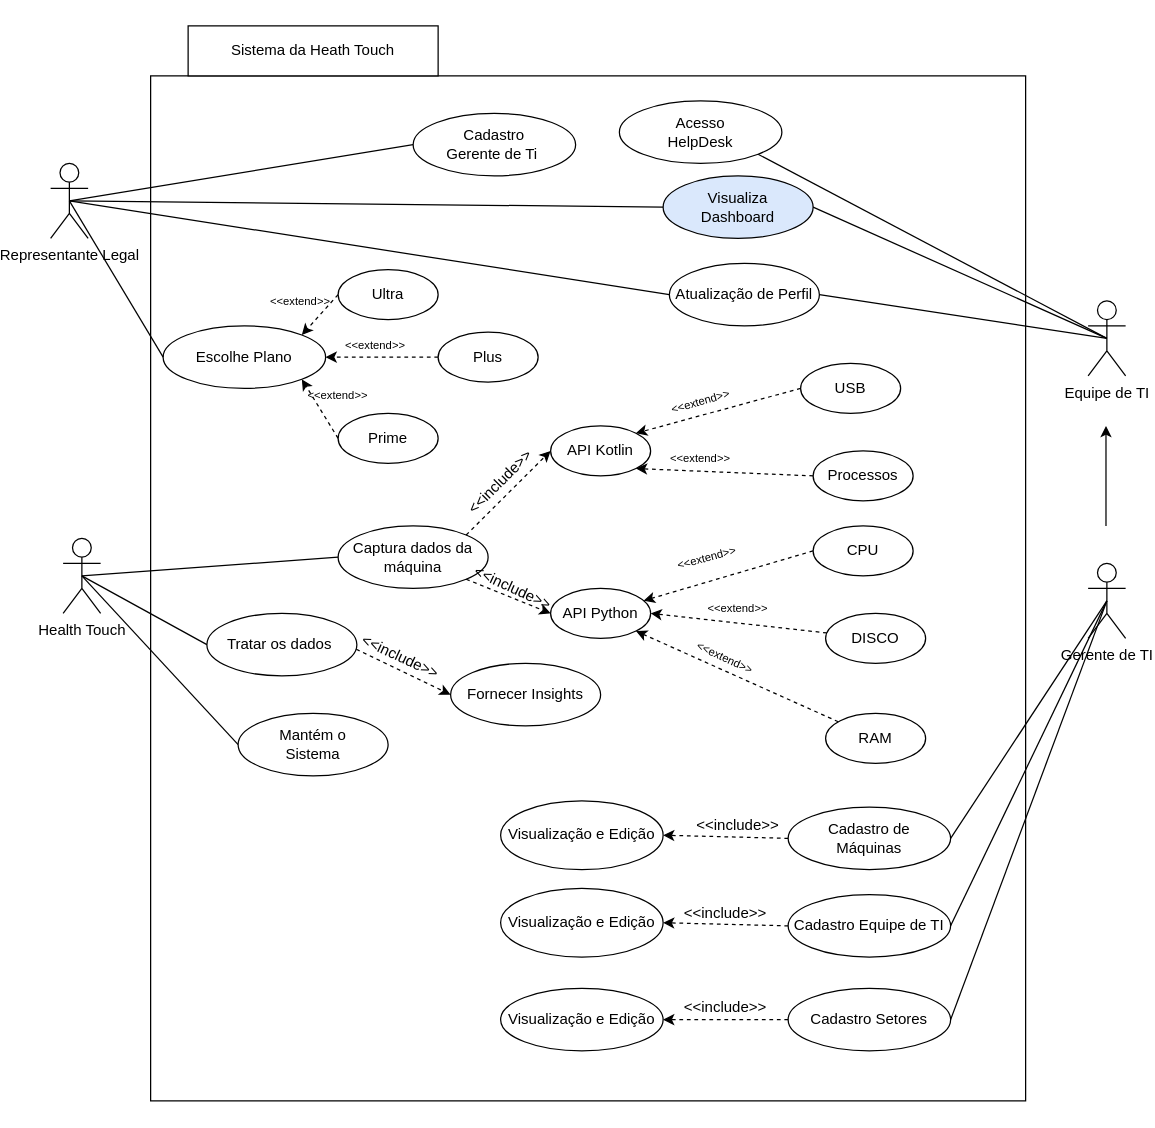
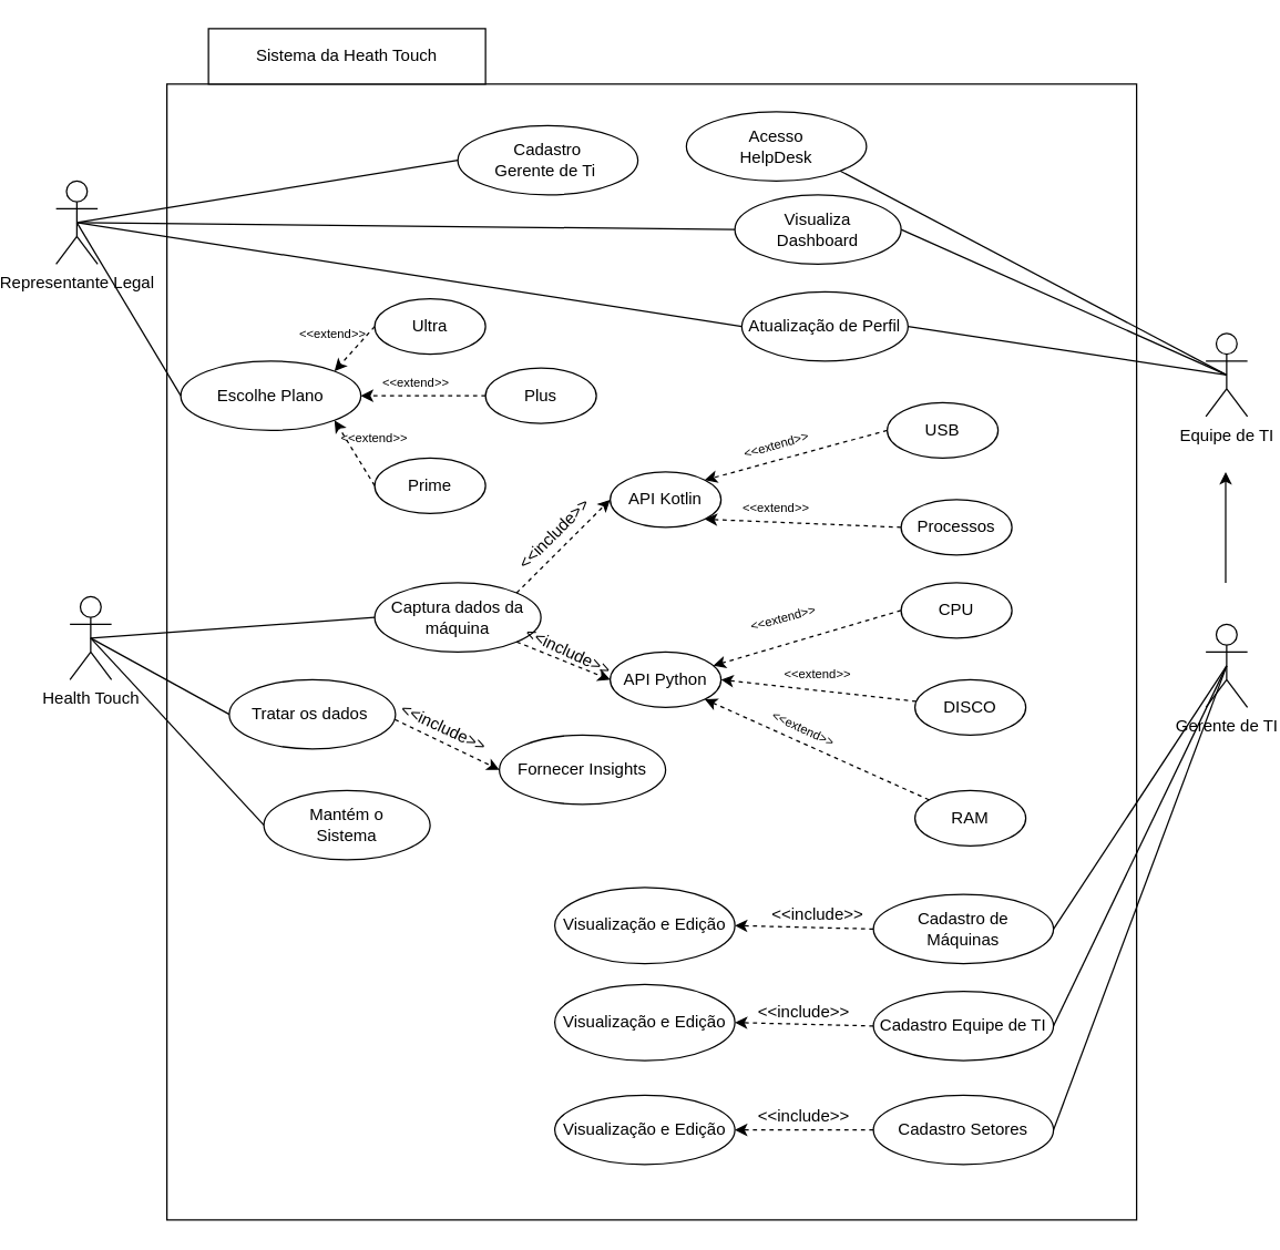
- <mxCell id="8" value="Visualiza&lt;br&gt;Dashboard" style="ellipse;whiteSpace=wrap;html=1;labelBackgroundColor=none;fillColor=#dae8fc;" parent="1" vertex="1"><mxGeometry x="510" y="140" width="120" height="50" as="geometry" /></mxCell>
+ <mxCell id="8" value="Visualiza&lt;br&gt;Dashboard" style="ellipse;whiteSpace=wrap;html=1;labelBackgroundColor=none;" parent="1" vertex="1"><mxGeometry x="510" y="140" width="120" height="50" as="geometry" /></mxCell>
